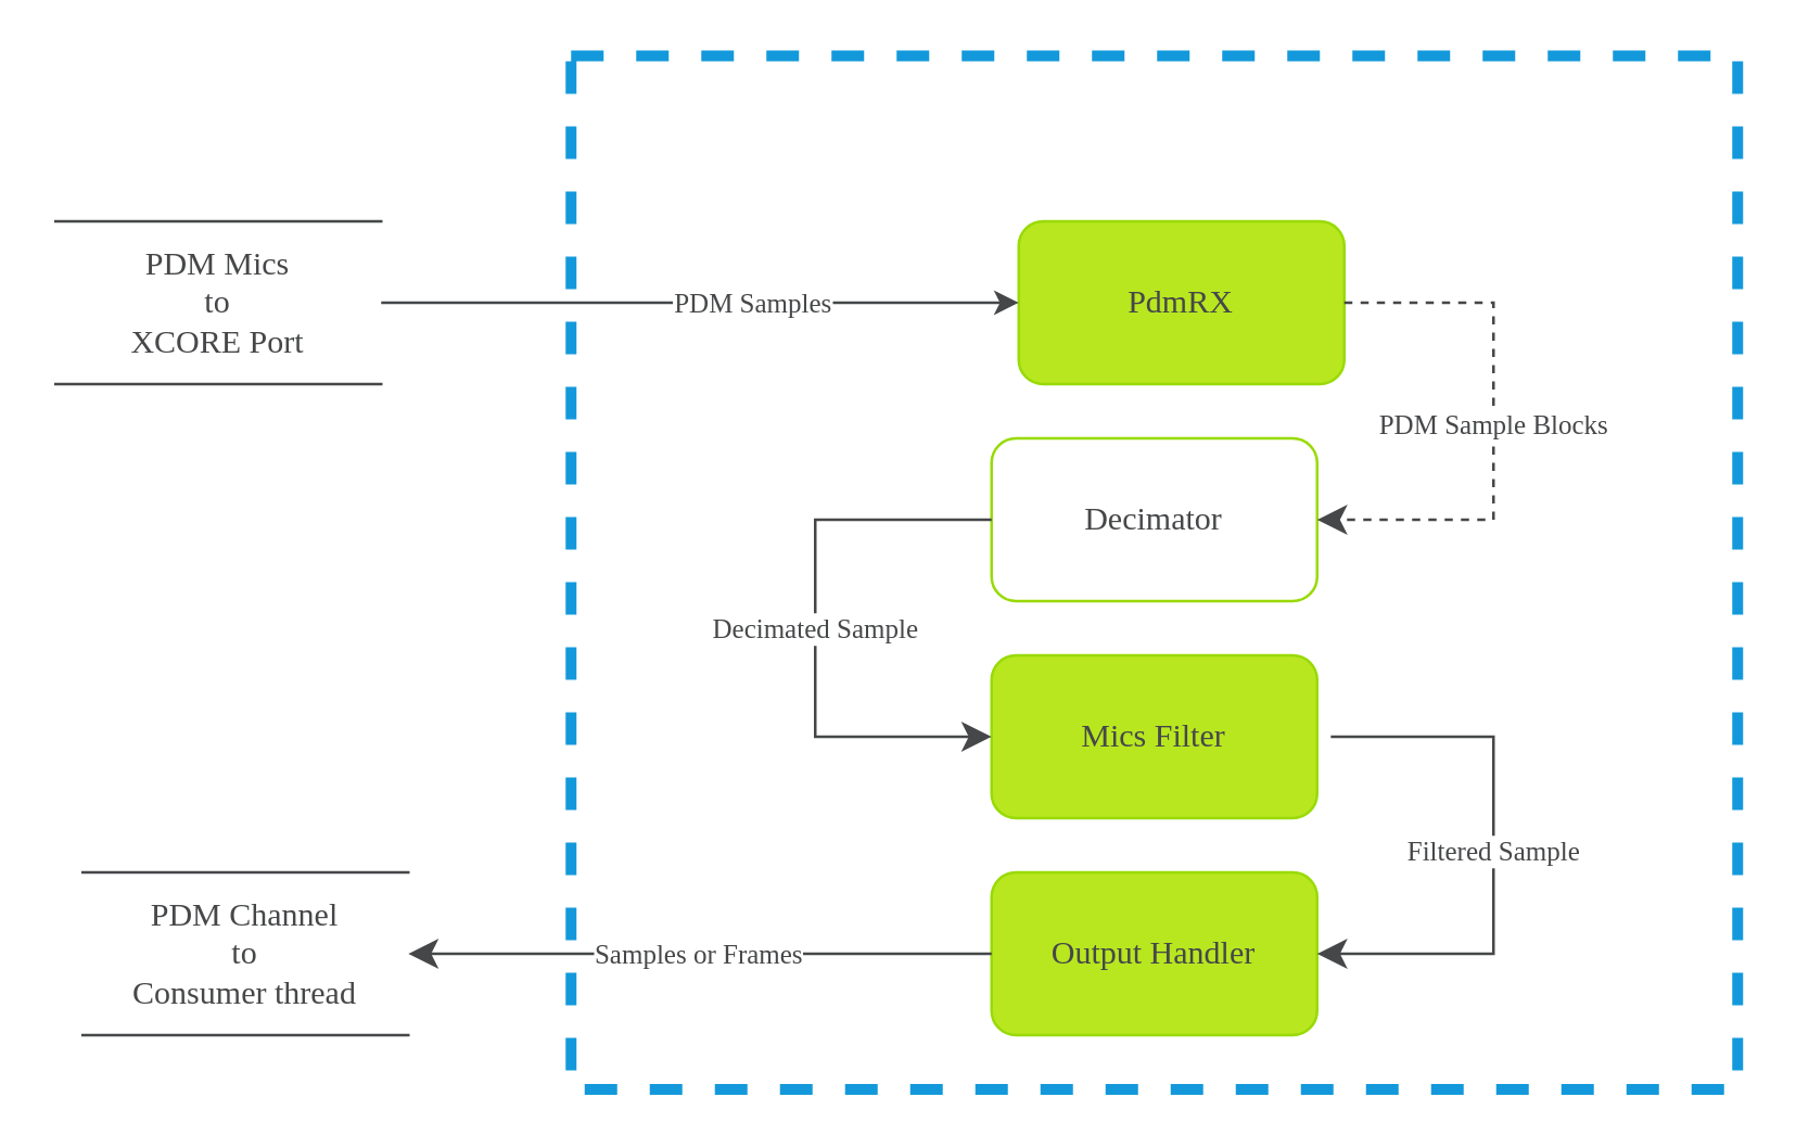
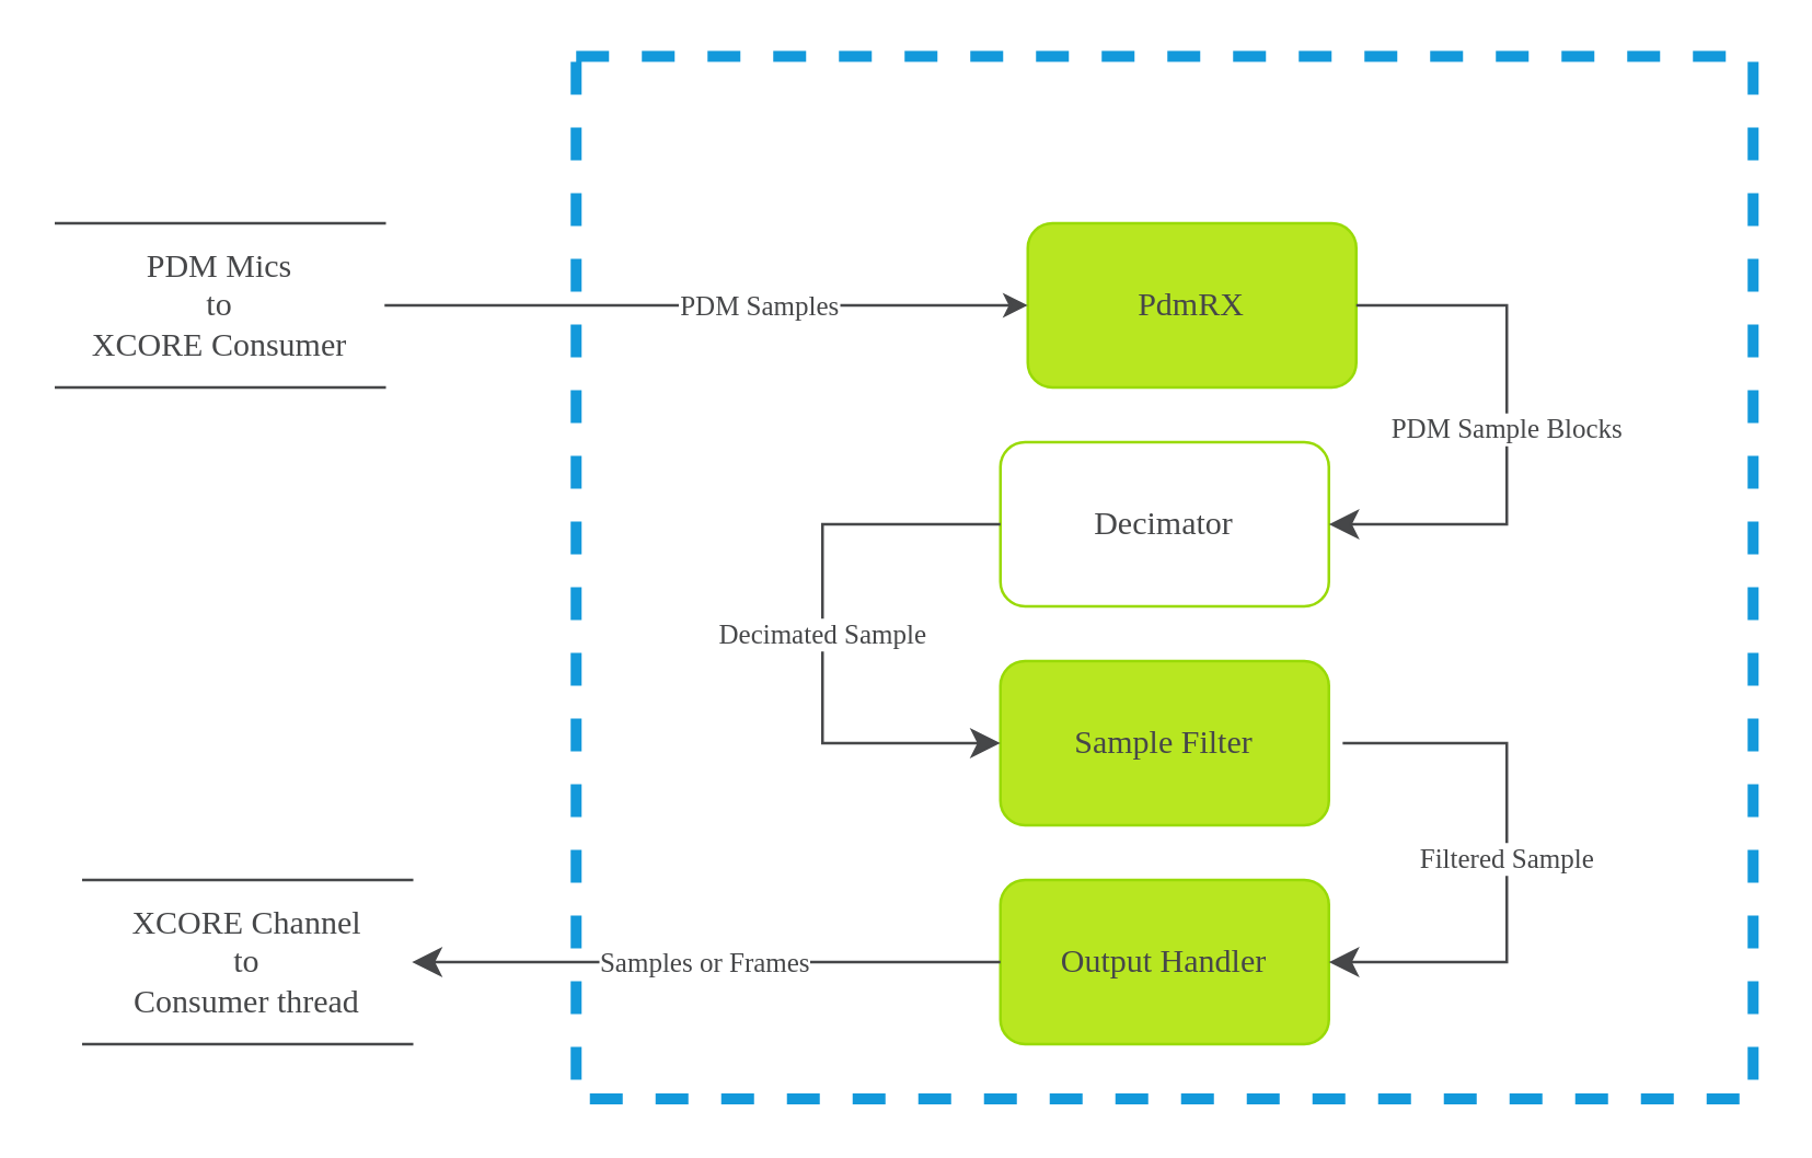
- <mxCell id="4" value="PDM Mics&lt;br&gt;to&lt;br&gt;XCORE Port" style="shape=partialRectangle;whiteSpace=wrap;html=1;left=0;right=0;fillColor=none;strokeColor=#464749;fontFamily=Arial Nova Light;fontColor=#464749;" parent="1" vertex="1"><mxGeometry x="20" y="81" width="120" height="60" as="geometry" /></mxCell>
+ <mxCell id="4" value="PDM Mics&lt;br&gt;to&lt;br&gt;XCORE Consumer" style="shape=partialRectangle;whiteSpace=wrap;html=1;left=0;right=0;fillColor=none;strokeColor=#464749;fontFamily=Arial Nova Light;fontColor=#464749;" parent="1" vertex="1"><mxGeometry x="20" y="81" width="120" height="60" as="geometry" /></mxCell>
- <mxCell id="10" value="PDM Sample Blocks" style="edgeStyle=elbowEdgeStyle;elbow=horizontal;endArrow=classic;html=1;curved=0;rounded=0;endSize=8;startSize=8;strokeColor=#464749;fontFamily=Arial Nova Light;fontSize=10;fontColor=#464749;fillColor=#FFFFFF;exitX=1;exitY=0.5;exitDx=0;exitDy=0;entryX=1;entryY=0.5;entryDx=0;entryDy=0;dashed=1;" parent="1" source="3" target="5" edge="1"><mxGeometry width="50" height="50" relative="1" as="geometry"><mxPoint x="490" y="111" as="sourcePoint" /><mxPoint x="540" y="61" as="targetPoint" /><Array as="points"><mxPoint x="550" y="151" /></Array></mxGeometry></mxCell>
+ <mxCell id="10" value="PDM Sample Blocks" style="edgeStyle=elbowEdgeStyle;elbow=horizontal;endArrow=classic;html=1;curved=0;rounded=0;endSize=8;startSize=8;strokeColor=#464749;fontFamily=Arial Nova Light;fontSize=10;fontColor=#464749;fillColor=#FFFFFF;exitX=1;exitY=0.5;exitDx=0;exitDy=0;entryX=1;entryY=0.5;entryDx=0;entryDy=0;" parent="1" source="3" target="5" edge="1"><mxGeometry width="50" height="50" relative="1" as="geometry"><mxPoint x="490" y="111" as="sourcePoint" /><mxPoint x="540" y="61" as="targetPoint" /><Array as="points"><mxPoint x="550" y="151" /></Array></mxGeometry></mxCell>
- <mxCell id="6" value="Mics Filter" style="rounded=1;whiteSpace=wrap;html=1;strokeColor=#99DA07;fontFamily=Arial Nova Light;fontColor=#464749;fillColor=#B8E720;" parent="1" vertex="1"><mxGeometry x="365" y="241" width="120" height="60" as="geometry" /></mxCell>
+ <mxCell id="6" value="Sample Filter" style="rounded=1;whiteSpace=wrap;html=1;strokeColor=#99DA07;fontFamily=Arial Nova Light;fontColor=#464749;fillColor=#B8E720;" parent="1" vertex="1"><mxGeometry x="365" y="241" width="120" height="60" as="geometry" /></mxCell>
- <mxCell id="14" value="PDM Channel&lt;br&gt;to&lt;br&gt;Consumer thread" style="shape=partialRectangle;whiteSpace=wrap;html=1;left=0;right=0;fillColor=none;strokeColor=#464749;fontFamily=Arial Nova Light;fontColor=#464749;" parent="1" vertex="1"><mxGeometry x="30" y="321" width="120" height="60" as="geometry" /></mxCell>
+ <mxCell id="14" value="XCORE Channel&lt;br&gt;to&lt;br&gt;Consumer thread" style="shape=partialRectangle;whiteSpace=wrap;html=1;left=0;right=0;fillColor=none;strokeColor=#464749;fontFamily=Arial Nova Light;fontColor=#464749;" parent="1" vertex="1"><mxGeometry x="30" y="321" width="120" height="60" as="geometry" /></mxCell>
